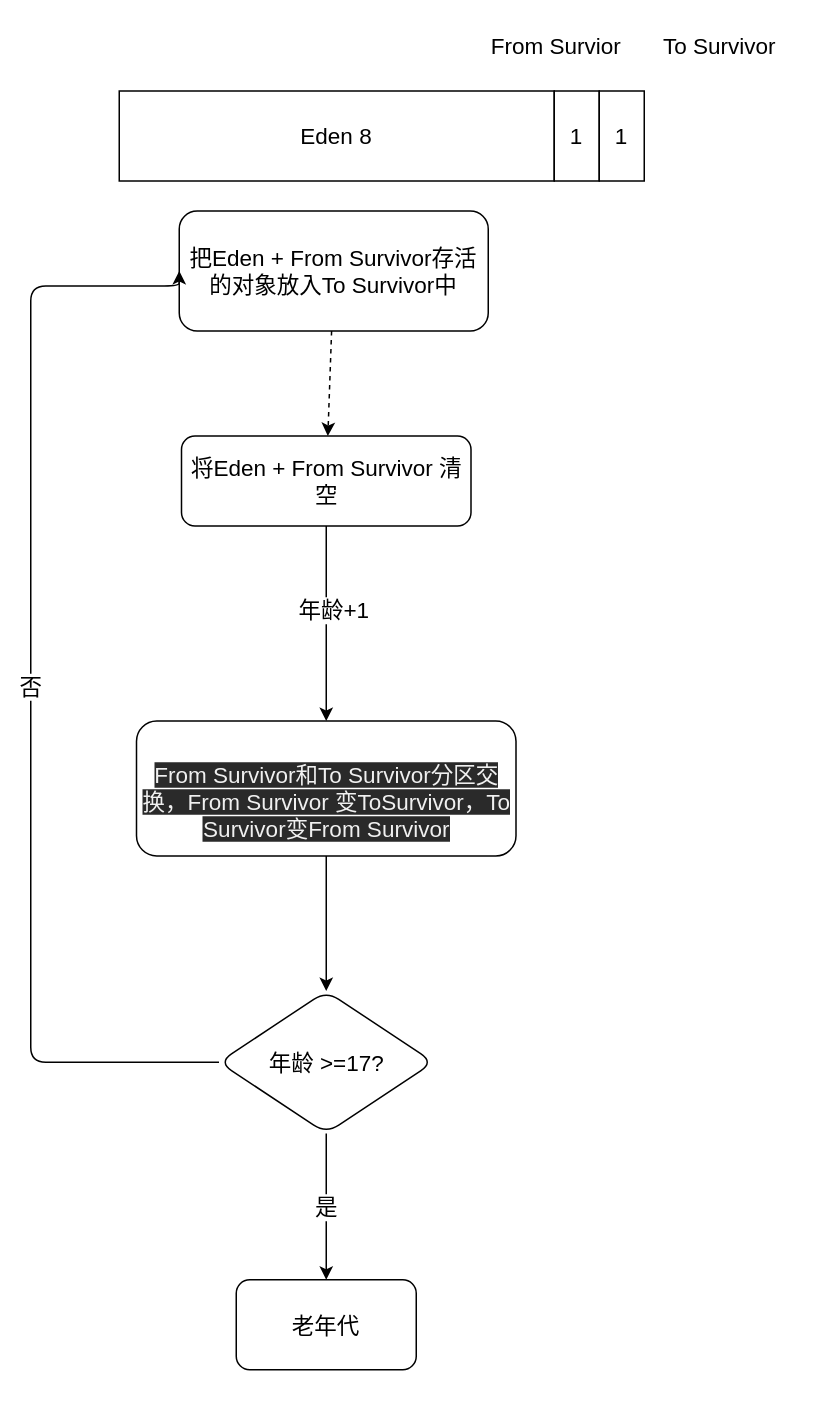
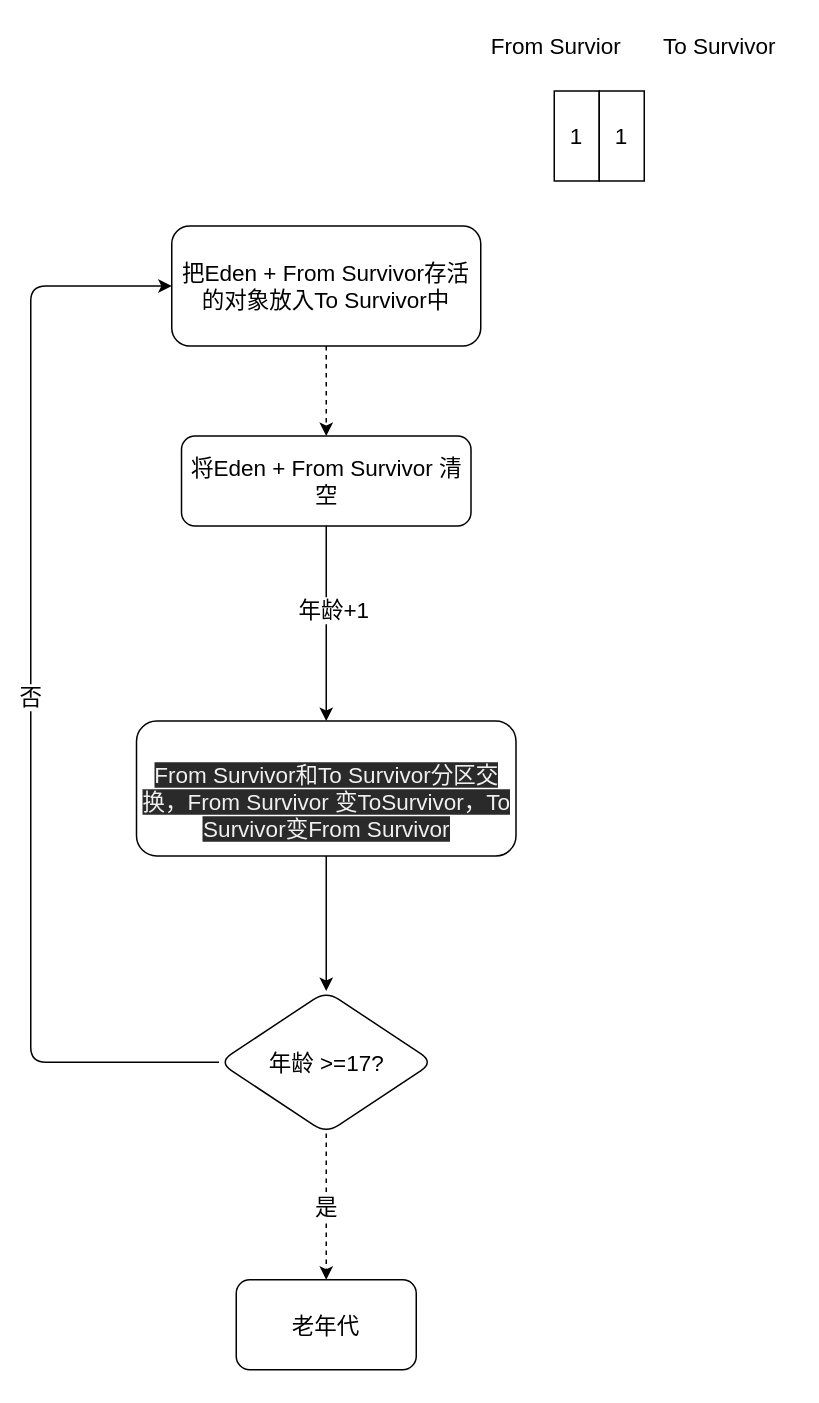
- <mxCell id="2" value="Eden 8" style="rounded=0;whiteSpace=wrap;html=1;fontSize=15;" vertex="1" parent="1"><mxGeometry x="79" y="60" width="290" height="60" as="geometry" /></mxCell>
- <mxCell id="8" value="把Eden + From Survivor存活的对象放入To Survivor中" style="rounded=1;whiteSpace=wrap;html=1;fontSize=15;" vertex="1" parent="1"><mxGeometry x="119" y="140" width="206" height="80" as="geometry" /></mxCell>
+ <mxCell id="8" value="把Eden + From Survivor存活的对象放入To Survivor中" style="rounded=1;whiteSpace=wrap;html=1;fontSize=15;" vertex="1" parent="1"><mxGeometry x="114" y="150" width="206" height="80" as="geometry" /></mxCell>
- <mxCell id="14" value="是" style="edgeStyle=none;html=1;fontSize=15;" edge="1" parent="1" source="16" target="17"><mxGeometry relative="1" as="geometry" /></mxCell>
+ <mxCell id="14" value="是" style="edgeStyle=none;html=1;fontSize=15;dashed=1;" edge="1" parent="1" source="16" target="17"><mxGeometry relative="1" as="geometry" /></mxCell>
